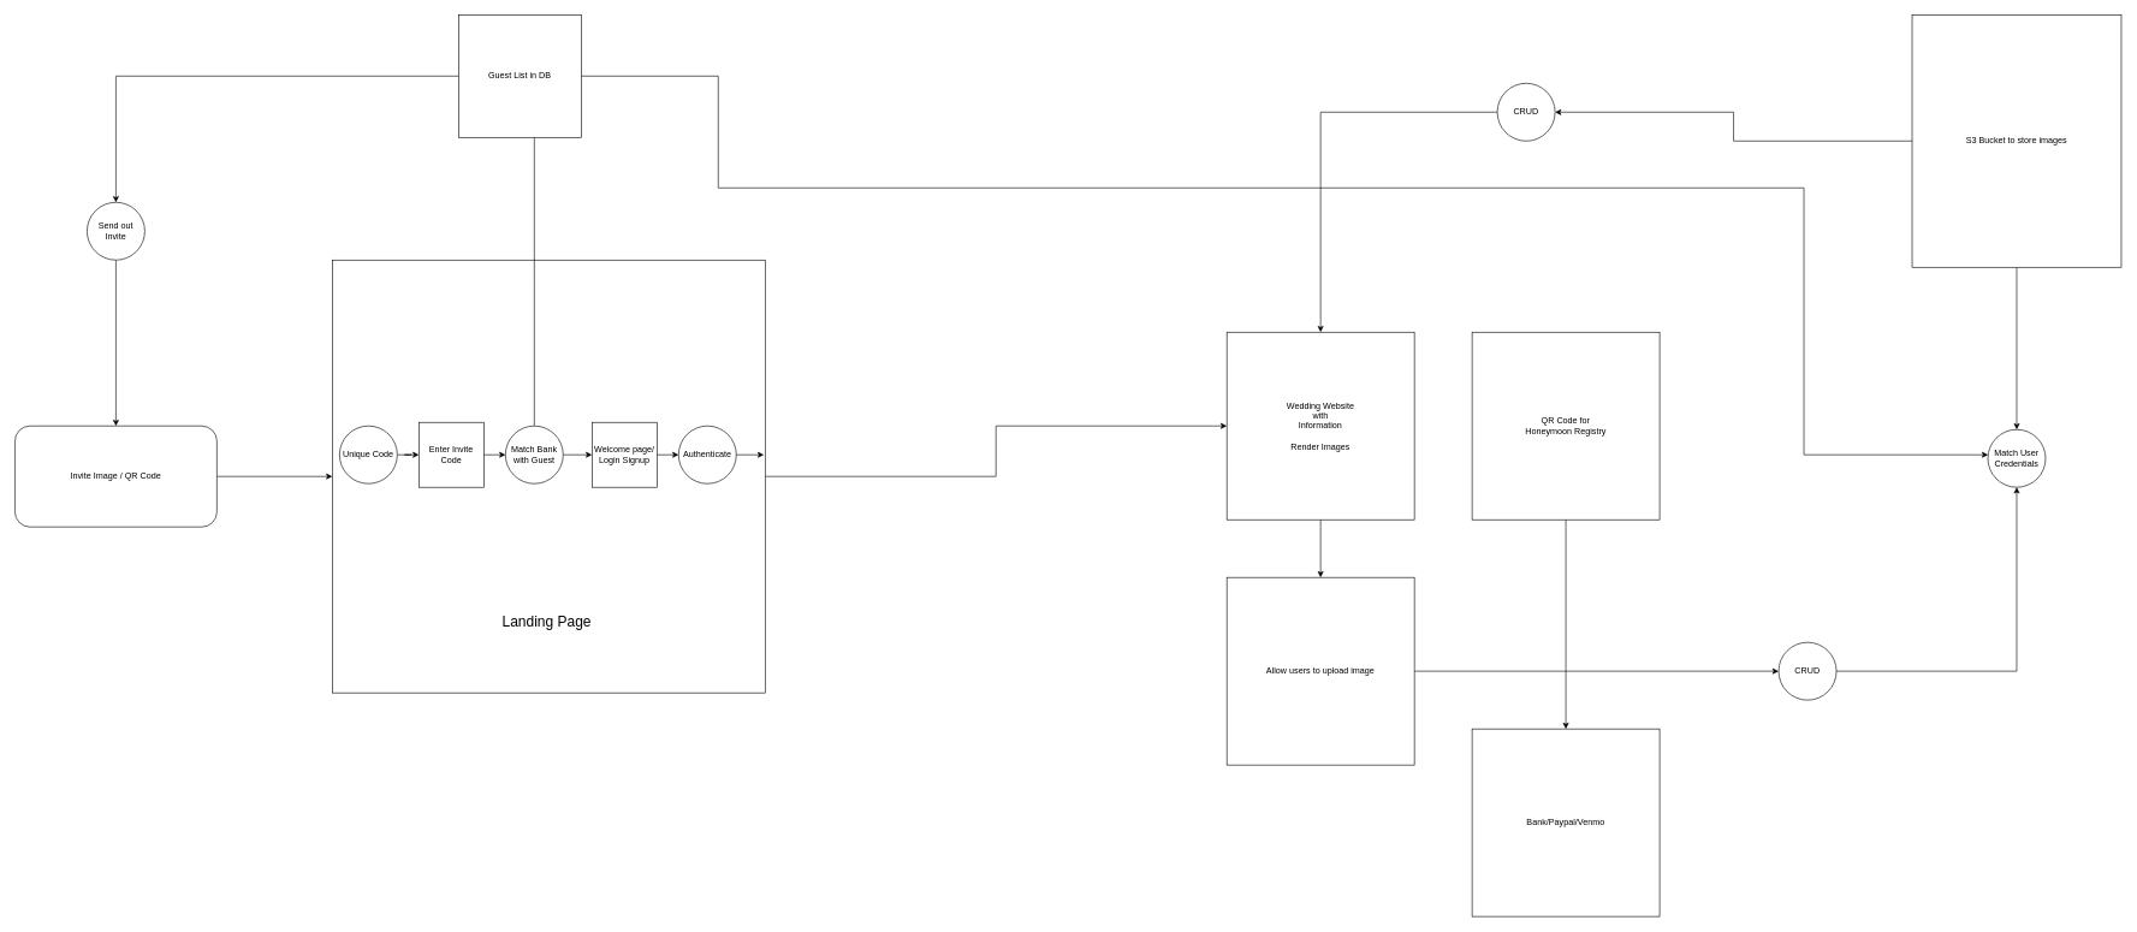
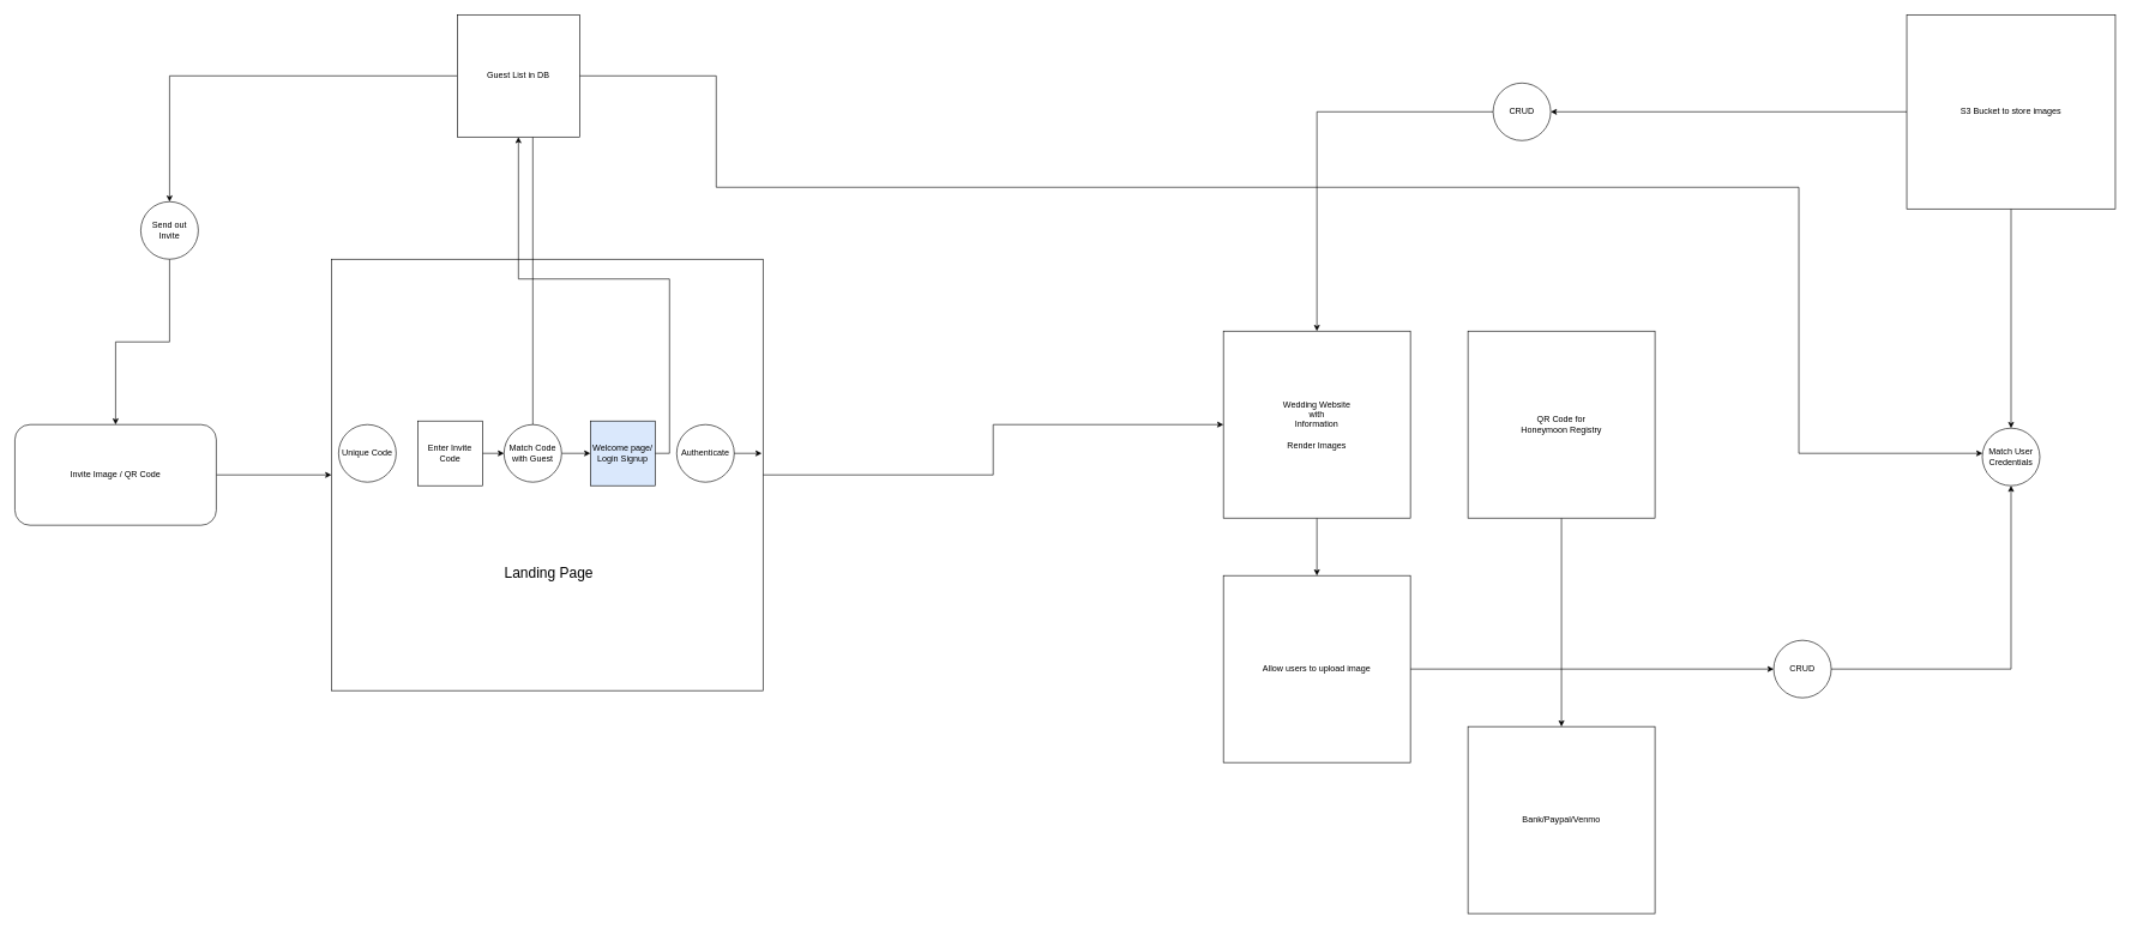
- <mxCell id="22" value="S3 Bucket to store images" style="whiteSpace=wrap;html=1;" parent="1" vertex="1"><mxGeometry x="2650" y="20" width="290" height="350" as="geometry" /></mxCell>
+ <mxCell id="22" value="S3 Bucket to store images" style="whiteSpace=wrap;html=1;" parent="1" vertex="1"><mxGeometry x="2650" y="20" width="290" height="270" as="geometry" /></mxCell>
- <mxCell id="11" value="Send out Invite" style="ellipse;whiteSpace=wrap;html=1;aspect=fixed;" parent="1" vertex="1"><mxGeometry x="120" y="280" width="80" height="80" as="geometry" /></mxCell>
+ <mxCell id="11" value="Send out Invite" style="ellipse;whiteSpace=wrap;html=1;aspect=fixed;" parent="1" vertex="1"><mxGeometry x="195" y="280" width="80" height="80" as="geometry" /></mxCell>
- <mxCell id="29" style="edgeStyle=orthogonalEdgeStyle;rounded=0;orthogonalLoop=1;jettySize=auto;html=1;exitX=1;exitY=0.5;exitDx=0;exitDy=0;" edge="1" parent="1" source="30" target="33"><mxGeometry relative="1" as="geometry" /></mxCell>
- <mxCell id="15" value="Match Bank with Guest" style="ellipse;whiteSpace=wrap;html=1;" parent="1" vertex="1"><mxGeometry x="700" y="590" width="80" height="80" as="geometry" /></mxCell>
+ <mxCell id="15" value="Match Code with Guest" style="ellipse;whiteSpace=wrap;html=1;" parent="1" vertex="1"><mxGeometry x="700" y="590" width="80" height="80" as="geometry" /></mxCell>
- <mxCell id="35" value="Welcome page/ Login Signup" style="whiteSpace=wrap;html=1;aspect=fixed;" vertex="1" parent="1"><mxGeometry x="820" y="585" width="90" height="90" as="geometry" /></mxCell>
+ <mxCell id="35" value="Welcome page/ Login Signup" style="whiteSpace=wrap;html=1;aspect=fixed;fillColor=#dae8fc;" vertex="1" parent="1"><mxGeometry x="820" y="585" width="90" height="90" as="geometry" /></mxCell>
- <mxCell id="34" style="edgeStyle=orthogonalEdgeStyle;rounded=0;orthogonalLoop=1;jettySize=auto;html=1;exitX=1;exitY=0.5;exitDx=0;exitDy=0;entryX=0;entryY=0.5;entryDx=0;entryDy=0;" edge="1" parent="1" source="35" target="31"><mxGeometry relative="1" as="geometry" /></mxCell>
+ <mxCell id="34" style="edgeStyle=orthogonalEdgeStyle;rounded=0;orthogonalLoop=1;jettySize=auto;html=1;exitX=1;exitY=0.5;exitDx=0;exitDy=0;" edge="1" parent="1" source="35" target="9"><mxGeometry relative="1" as="geometry" /></mxCell>
- <mxCell id="37" value="&lt;font style=&quot;font-size: 20px;&quot;&gt;Landing Page&lt;/font&gt;" style="text;html=1;strokeColor=none;fillColor=none;align=center;verticalAlign=middle;whiteSpace=wrap;rounded=0;" vertex="1" parent="1"><mxGeometry x="655" y="835" width="205" height="50" as="geometry" /></mxCell>
+ <mxCell id="37" value="&lt;font style=&quot;font-size: 20px;&quot;&gt;Landing Page&lt;/font&gt;" style="text;html=1;strokeColor=none;fillColor=none;align=center;verticalAlign=middle;whiteSpace=wrap;rounded=0;" vertex="1" parent="1"><mxGeometry x="660" y="770" width="205" height="50" as="geometry" /></mxCell>
